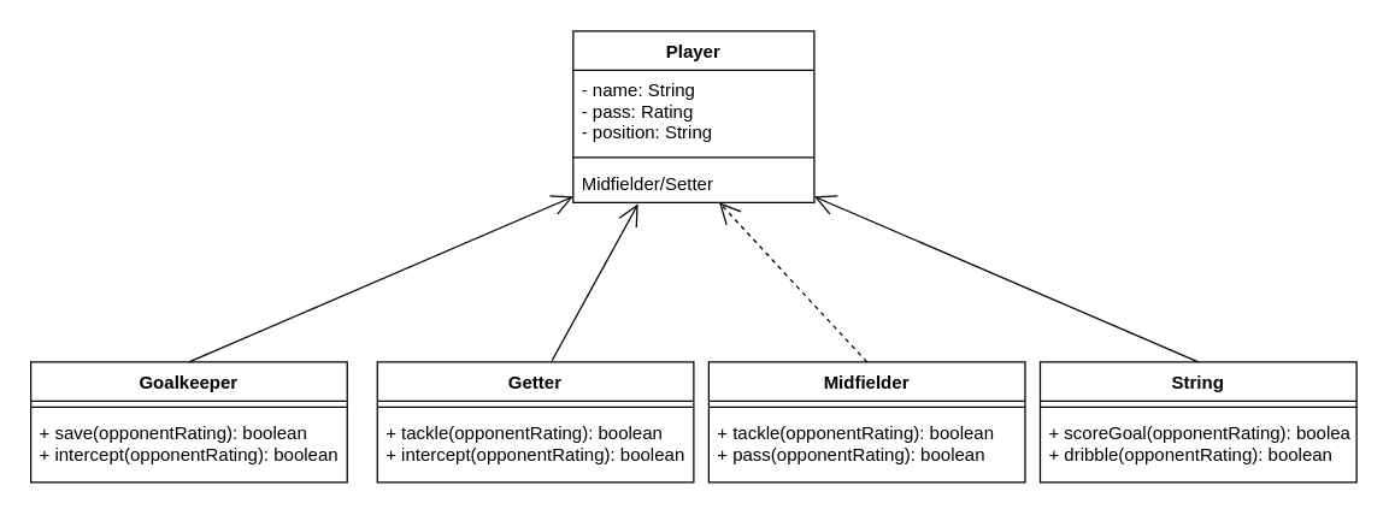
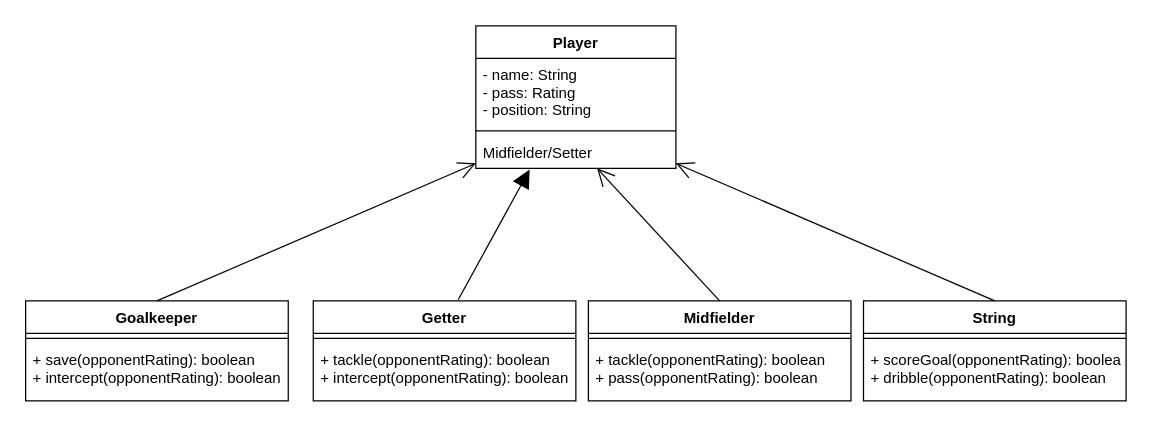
- <mxCell id="19" value="" style="endArrow=open;endFill=1;endSize=12;html=1;rounded=0;labelBackgroundColor=default;fontColor=default;strokeColor=default;exitX=0.552;exitY=-0.012;exitDx=0;exitDy=0;exitPerimeter=0;entryX=0.269;entryY=1.038;entryDx=0;entryDy=0;entryPerimeter=0;" edge="1" parent="1" source="9" target="5"><mxGeometry width="160" relative="1" as="geometry"><mxPoint x="370" y="210" as="sourcePoint" /><mxPoint x="420" y="140" as="targetPoint" /></mxGeometry></mxCell>
+ <mxCell id="19" value="" style="endArrow=block;endFill=1;endSize=12;html=1;rounded=0;labelBackgroundColor=default;fontColor=default;strokeColor=default;exitX=0.552;exitY=-0.012;exitDx=0;exitDy=0;exitPerimeter=0;entryX=0.269;entryY=1.038;entryDx=0;entryDy=0;entryPerimeter=0;" edge="1" parent="1" source="9" target="5"><mxGeometry width="160" relative="1" as="geometry"><mxPoint x="370" y="210" as="sourcePoint" /><mxPoint x="420" y="140" as="targetPoint" /></mxGeometry></mxCell>
- <mxCell id="20" value="" style="endArrow=open;endFill=1;endSize=12;html=1;rounded=0;labelBackgroundColor=default;fontColor=default;strokeColor=default;exitX=0.5;exitY=0;exitDx=0;exitDy=0;entryX=0.606;entryY=1;entryDx=0;entryDy=0;entryPerimeter=0;dashed=1;" edge="1" parent="1" source="12" target="5"><mxGeometry width="160" relative="1" as="geometry"><mxPoint x="570" y="230" as="sourcePoint" /><mxPoint x="490" y="130" as="targetPoint" /></mxGeometry></mxCell>
+ <mxCell id="20" value="" style="endArrow=open;endFill=1;endSize=12;html=1;rounded=0;labelBackgroundColor=default;fontColor=default;strokeColor=default;exitX=0.5;exitY=0;exitDx=0;exitDy=0;entryX=0.606;entryY=1;entryDx=0;entryDy=0;entryPerimeter=0;" edge="1" parent="1" source="12" target="5"><mxGeometry width="160" relative="1" as="geometry"><mxPoint x="570" y="230" as="sourcePoint" /><mxPoint x="490" y="130" as="targetPoint" /></mxGeometry></mxCell>
